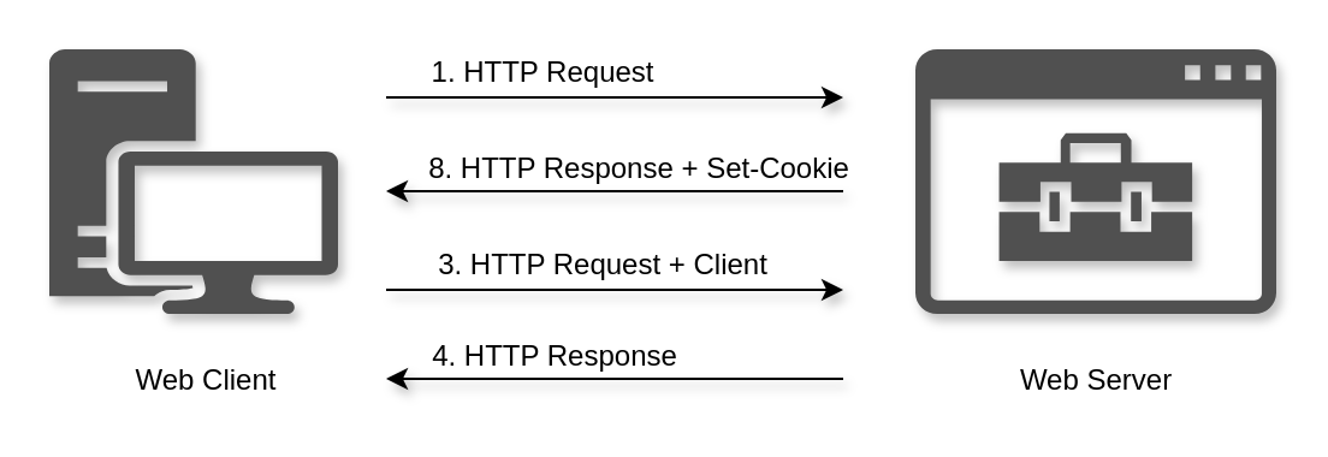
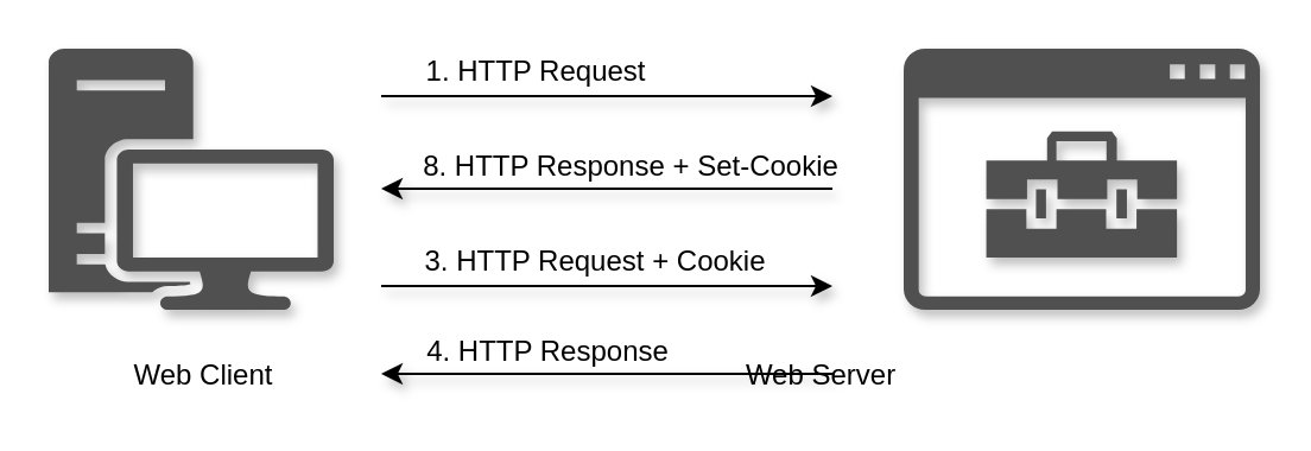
- <mxCell id="11" value="3. HTTP Request + Client" style="text;html=1;align=center;verticalAlign=middle;resizable=0;points=[];autosize=1;shadow=1;" vertex="1" parent="1"><mxGeometry x="170" y="100" width="160" height="20" as="geometry" /></mxCell>
+ <mxCell id="11" value="3. HTTP Request + Cookie" style="text;html=1;align=center;verticalAlign=middle;resizable=0;points=[];autosize=1;shadow=1;" vertex="1" parent="1"><mxGeometry x="170" y="100" width="160" height="20" as="geometry" /></mxCell>
- <mxCell id="8" value="Web Server" style="text;html=1;align=center;verticalAlign=middle;resizable=0;points=[];autosize=1;" parent="1" vertex="1"><mxGeometry x="415" y="148" width="80" height="20" as="geometry" /></mxCell>
+ <mxCell id="8" value="Web Server" style="text;html=1;align=center;verticalAlign=middle;resizable=0;points=[];autosize=1;" parent="1" vertex="1"><mxGeometry x="305" y="148" width="80" height="20" as="geometry" /></mxCell>
